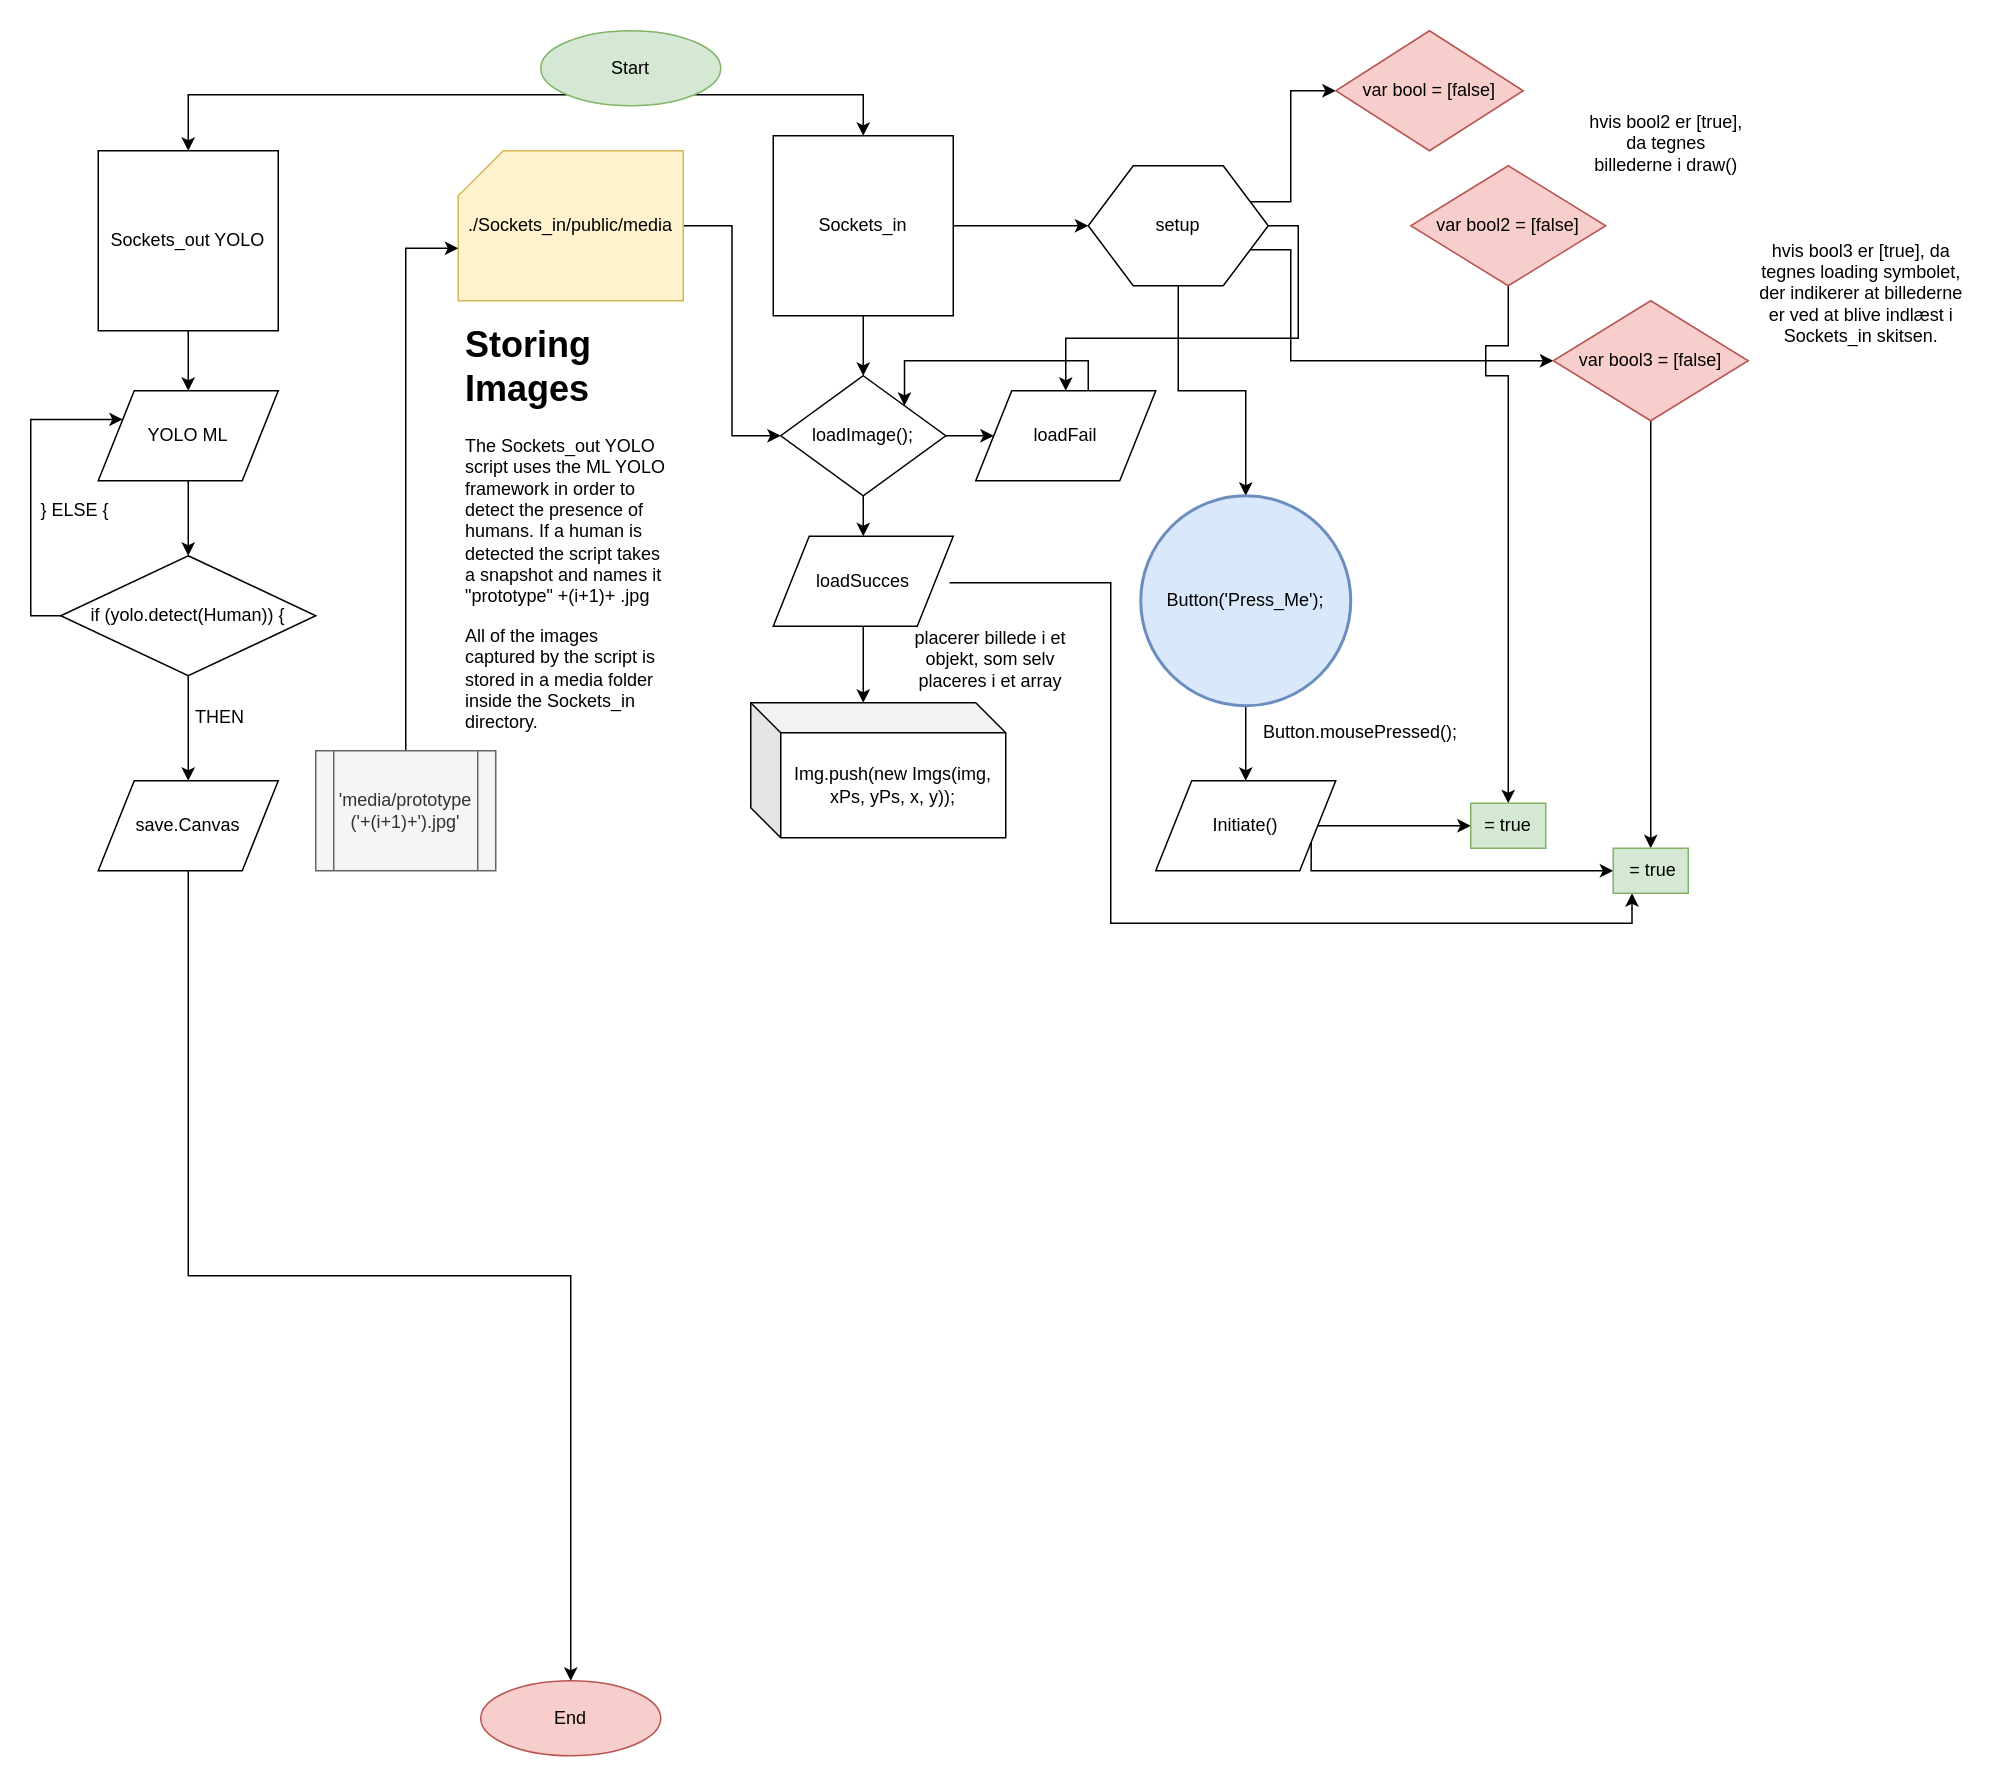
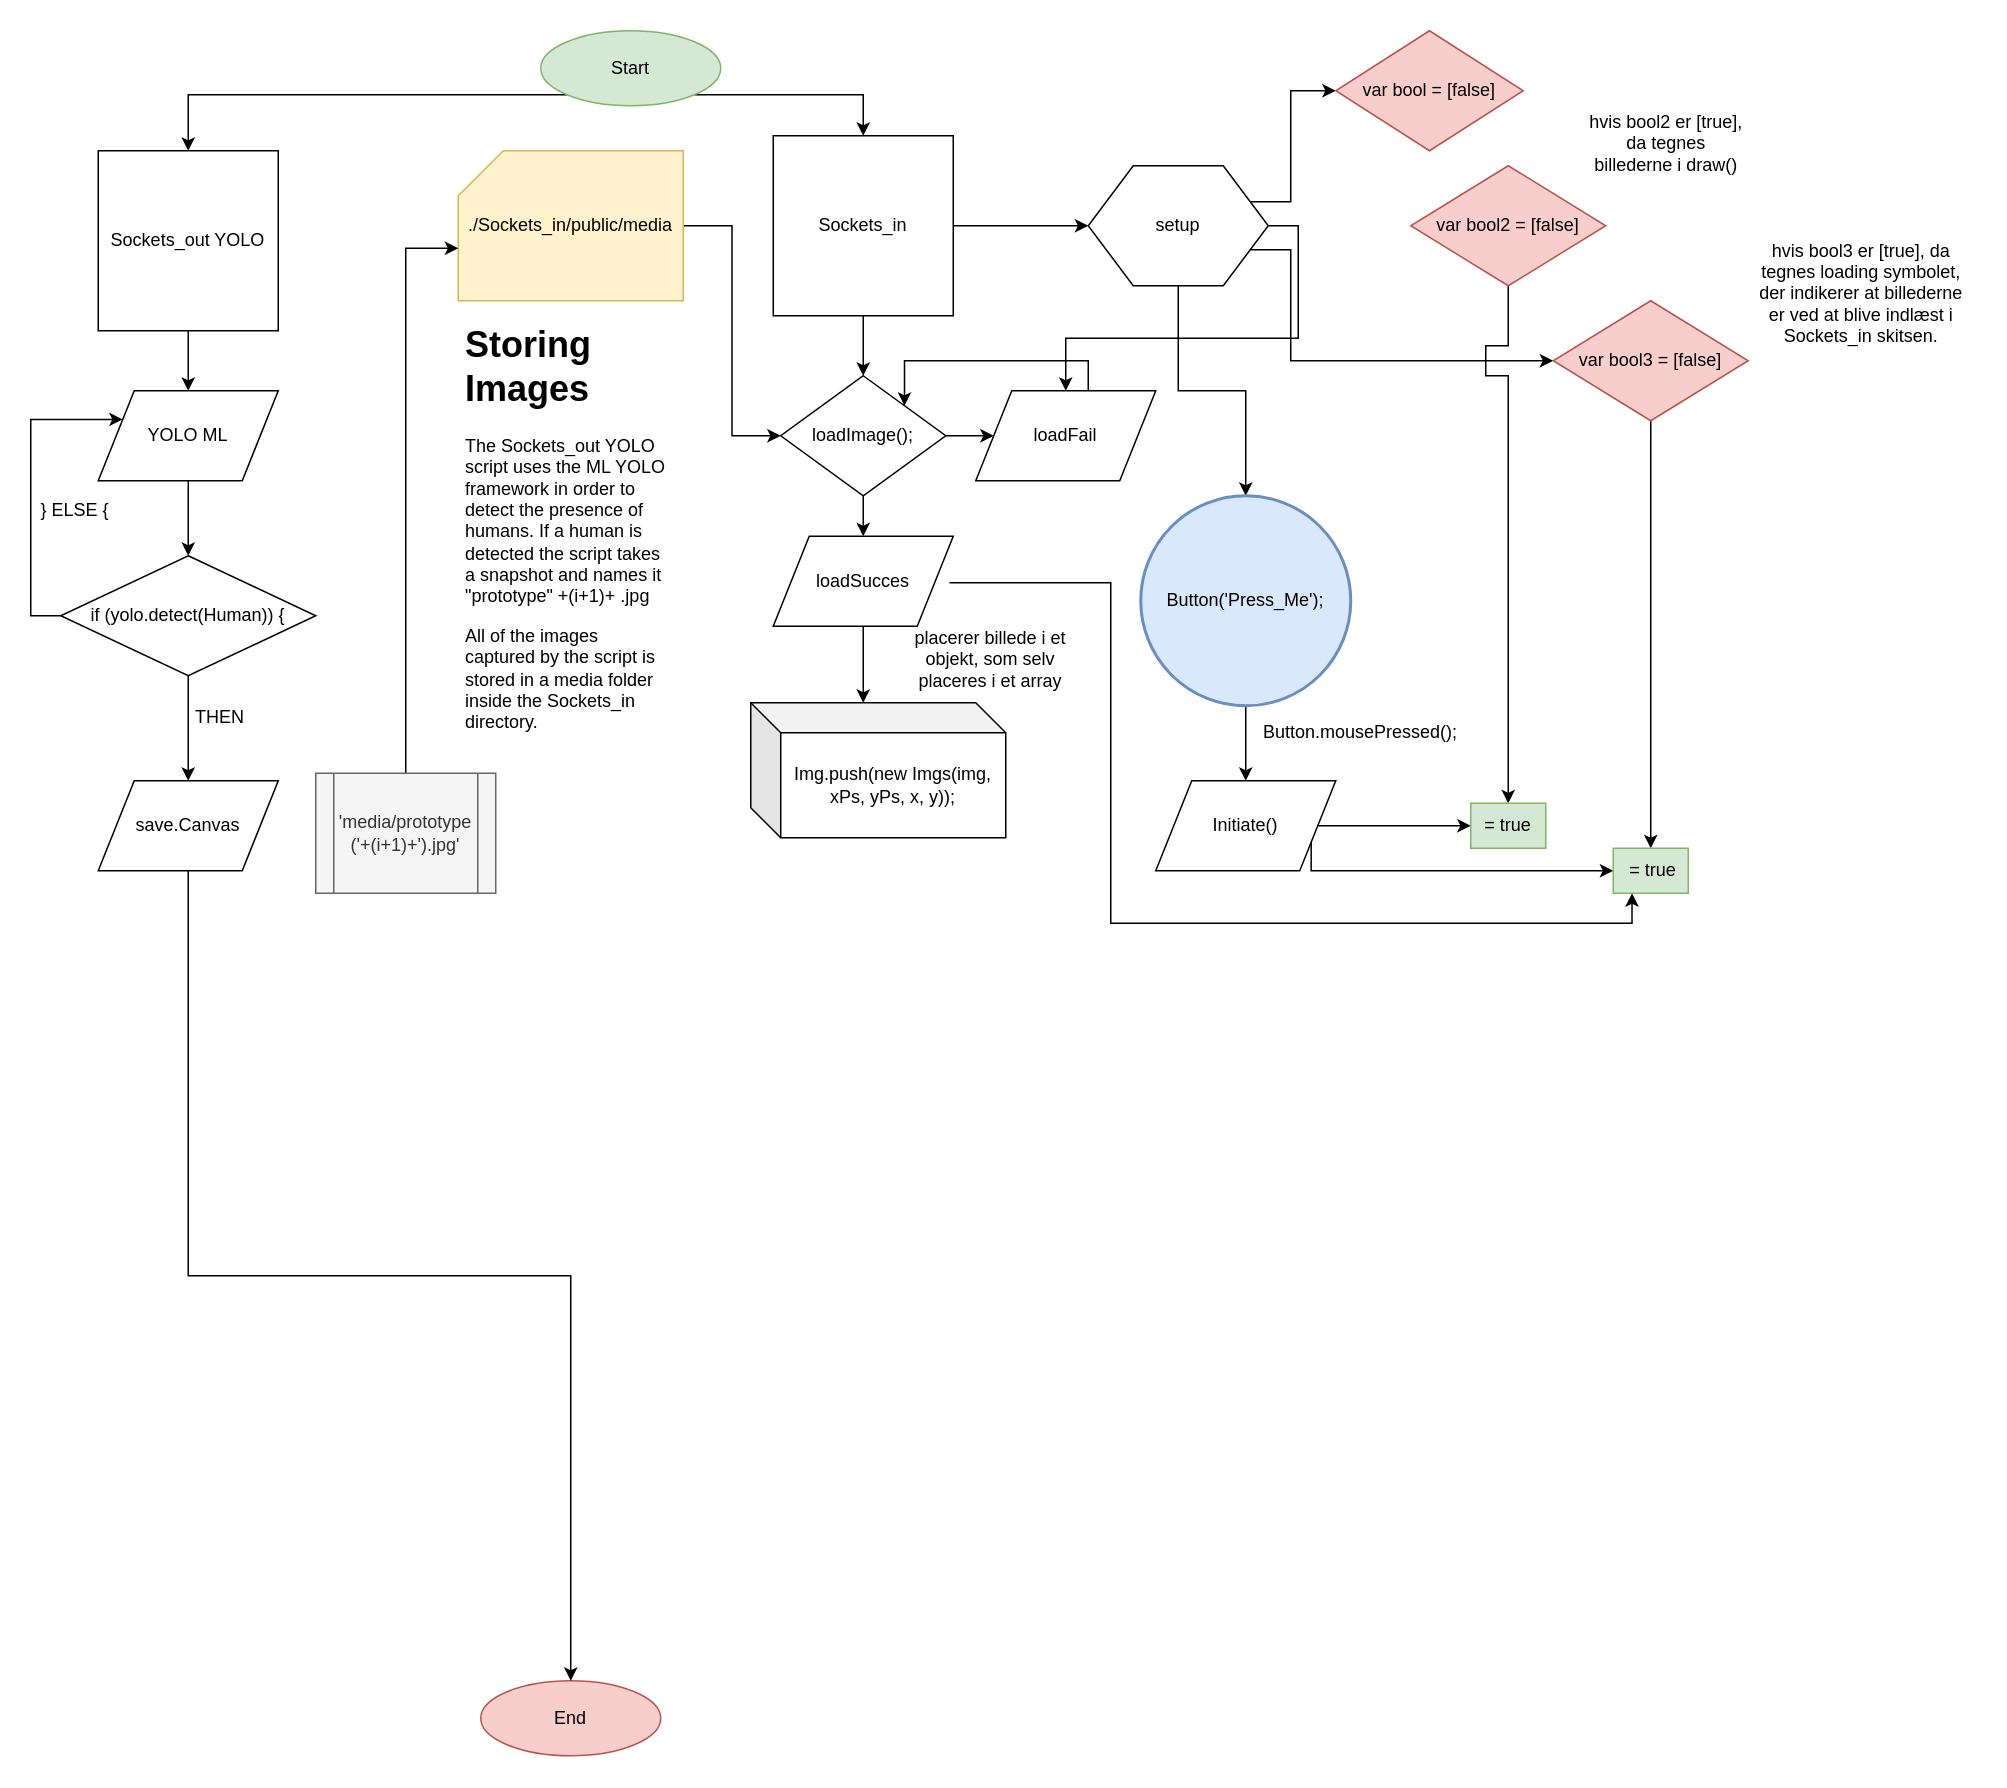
- <mxCell id="23" value="'media/prototype ('+(i+1)+').jpg'&lt;br&gt;" style="shape=process;whiteSpace=wrap;html=1;backgroundOutline=1;fillColor=#f5f5f5;strokeColor=#666666;fontColor=#333333;" parent="1" vertex="1"><mxGeometry x="210" y="500" width="120" height="80" as="geometry" /></mxCell>
+ <mxCell id="23" value="'media/prototype ('+(i+1)+').jpg'&lt;br&gt;" style="shape=process;whiteSpace=wrap;html=1;backgroundOutline=1;fillColor=#f5f5f5;strokeColor=#666666;fontColor=#333333;" parent="1" vertex="1"><mxGeometry x="210" y="515" width="120" height="80" as="geometry" /></mxCell>
